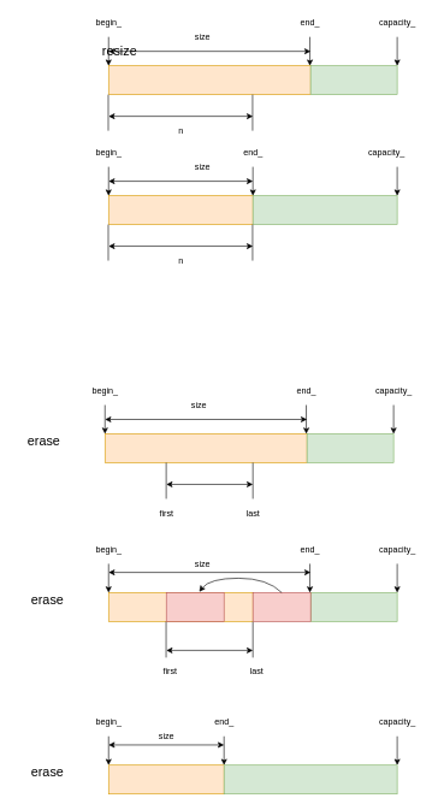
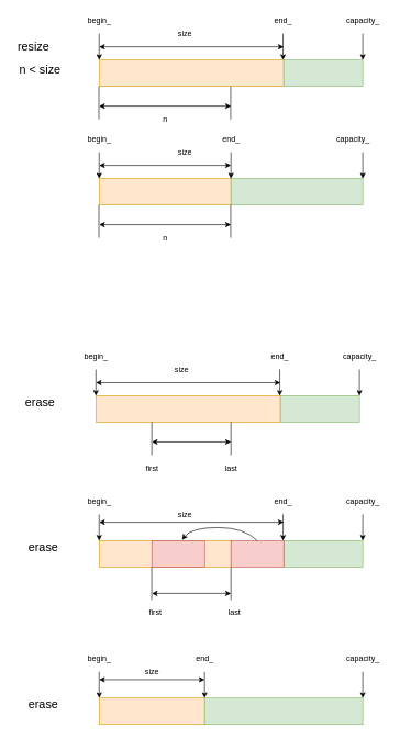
- <mxCell id="16" value="&lt;font style=&quot;font-size: 18px&quot;&gt;resize&lt;/font&gt;" style="text;html=1;resizable=0;autosize=1;align=center;verticalAlign=middle;points=[];fillColor=none;strokeColor=none;rounded=0;fontSize=12;" parent="1" vertex="1"><mxGeometry x="135" y="60" width="60" height="20" as="geometry" /></mxCell>
+ <mxCell id="16" value="&lt;font style=&quot;font-size: 18px&quot;&gt;resize&lt;/font&gt;" style="text;html=1;resizable=0;autosize=1;align=center;verticalAlign=middle;points=[];fillColor=none;strokeColor=none;rounded=0;fontSize=12;" parent="1" vertex="1"><mxGeometry x="20" y="60" width="60" height="20" as="geometry" /></mxCell>
+ <mxCell id="17" value="n &amp;lt; size" style="text;html=1;resizable=0;autosize=1;align=center;verticalAlign=middle;points=[];fillColor=none;strokeColor=none;rounded=0;fontSize=18;" parent="1" vertex="1"><mxGeometry x="20" y="90" width="80" height="30" as="geometry" /></mxCell>
